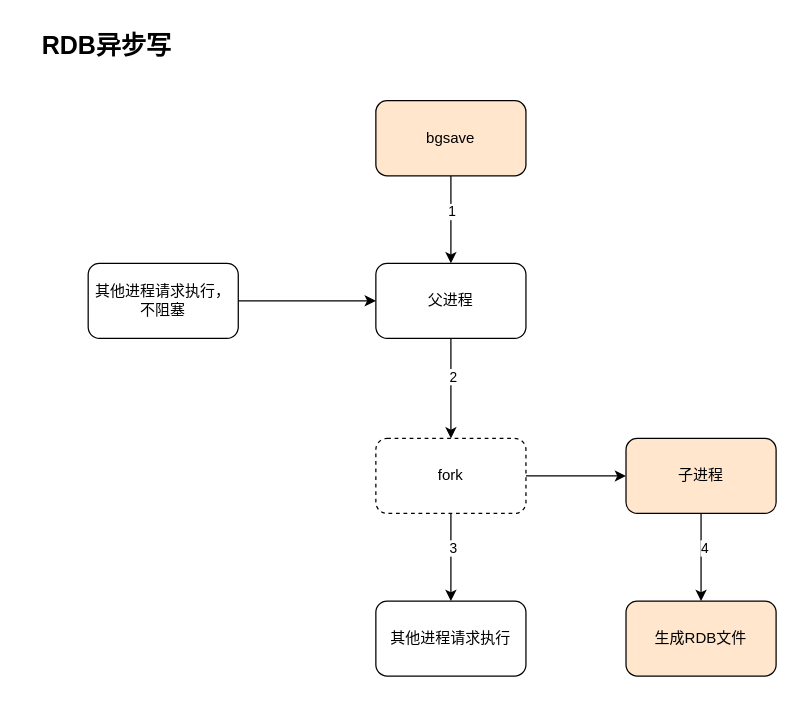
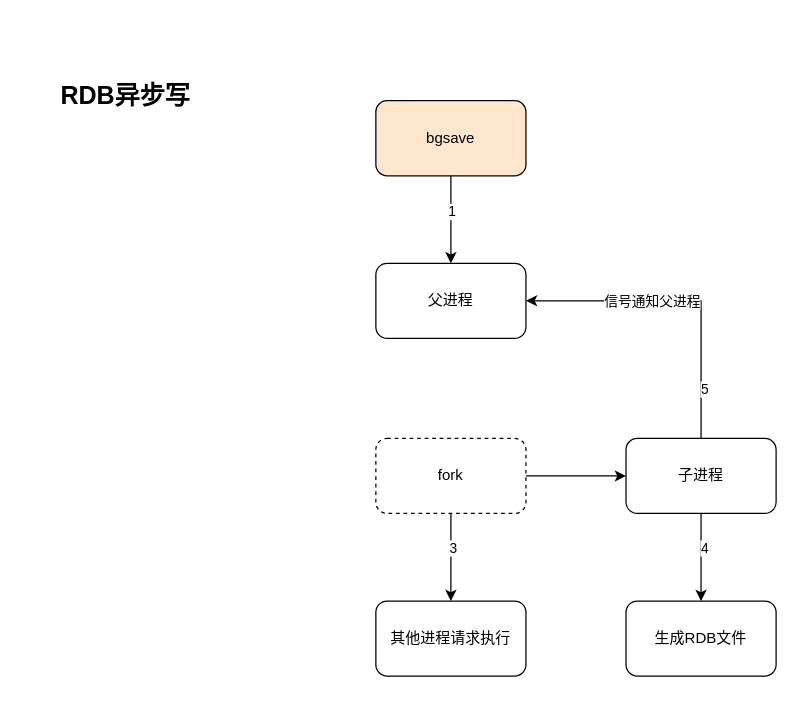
- <mxCell id="22" value="&lt;b&gt;&lt;font style=&quot;font-size: 20px&quot;&gt;RDB异步写&lt;/font&gt;&lt;/b&gt;" style="text;html=1;strokeColor=none;fillColor=none;align=center;verticalAlign=middle;whiteSpace=wrap;rounded=0;" vertex="1" parent="1"><mxGeometry x="20" y="20" width="130" height="30" as="geometry" /></mxCell>
+ <mxCell id="22" value="&lt;b&gt;&lt;font style=&quot;font-size: 20px&quot;&gt;RDB异步写&lt;/font&gt;&lt;/b&gt;" style="text;html=1;strokeColor=none;fillColor=none;align=center;verticalAlign=middle;whiteSpace=wrap;rounded=0;" vertex="1" parent="1"><mxGeometry x="35" y="60" width="130" height="30" as="geometry" /></mxCell>
- <mxCell id="20" value="其他进程请求执行，不阻塞" style="rounded=1;whiteSpace=wrap;html=1;" vertex="1" parent="1"><mxGeometry x="70" y="210" width="120" height="60" as="geometry" /></mxCell>
- <mxCell id="19" style="edgeStyle=orthogonalEdgeStyle;rounded=0;orthogonalLoop=1;jettySize=auto;html=1;entryX=0;entryY=0.5;entryDx=0;entryDy=0;" edge="1" parent="1" source="20" target="7"><mxGeometry relative="1" as="geometry" /></mxCell>
+ <mxCell id="14" style="edgeStyle=orthogonalEdgeStyle;rounded=0;orthogonalLoop=1;jettySize=auto;html=1;entryX=1;entryY=0.5;entryDx=0;entryDy=0;exitX=0.5;exitY=0;exitDx=0;exitDy=0;" edge="1" parent="1" source="17" target="7"><mxGeometry relative="1" as="geometry" /></mxCell>
+ <mxCell id="15" value="信号通知父进程" style="edgeLabel;html=1;align=center;verticalAlign=middle;resizable=0;points=[];" vertex="1" connectable="0" parent="14"><mxGeometry x="0.267" y="3" relative="1" as="geometry"><mxPoint x="8" y="-3" as="offset" /></mxGeometry></mxCell>
+ <mxCell id="16" value="5" style="edgeLabel;html=1;align=center;verticalAlign=middle;resizable=0;points=[];" vertex="1" connectable="0" parent="14"><mxGeometry x="-0.683" y="-2" relative="1" as="geometry"><mxPoint as="offset" /></mxGeometry></mxCell>
- <mxCell id="5" value="" style="edgeStyle=orthogonalEdgeStyle;rounded=0;orthogonalLoop=1;jettySize=auto;html=1;" edge="1" parent="1" source="7" target="11"><mxGeometry relative="1" as="geometry" /></mxCell>
- <mxCell id="6" value="2" style="edgeLabel;html=1;align=center;verticalAlign=middle;resizable=0;points=[];" vertex="1" connectable="0" parent="5"><mxGeometry x="-0.242" y="1" relative="1" as="geometry"><mxPoint as="offset" /></mxGeometry></mxCell>
- <mxCell id="17" value="子进程" style="whiteSpace=wrap;html=1;rounded=1;fillColor=#ffe6cc;" vertex="1" parent="1"><mxGeometry x="500" y="350" width="120" height="60" as="geometry" /></mxCell>
+ <mxCell id="17" value="子进程" style="whiteSpace=wrap;html=1;rounded=1;" vertex="1" parent="1"><mxGeometry x="500" y="350" width="120" height="60" as="geometry" /></mxCell>
- <mxCell id="18" value="生成RDB文件" style="whiteSpace=wrap;html=1;rounded=1;fillColor=#ffe6cc;" vertex="1" parent="1"><mxGeometry x="500" y="480" width="120" height="60" as="geometry" /></mxCell>
+ <mxCell id="18" value="生成RDB文件" style="whiteSpace=wrap;html=1;rounded=1;" vertex="1" parent="1"><mxGeometry x="500" y="480" width="120" height="60" as="geometry" /></mxCell>
